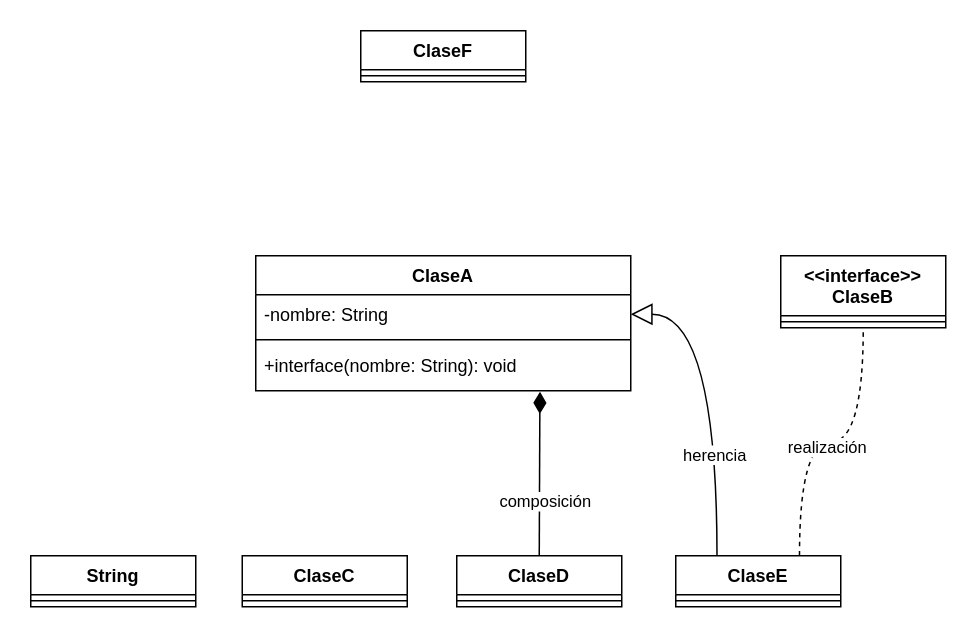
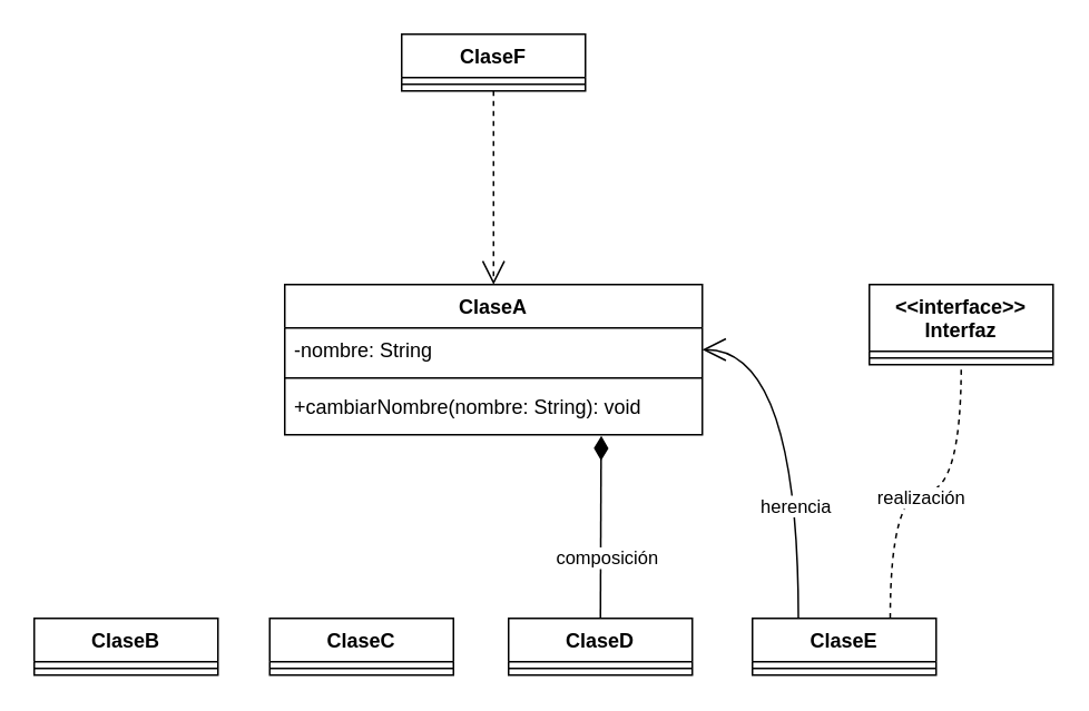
+ <mxCell id="22" style="edgeStyle=orthogonalEdgeStyle;rounded=0;orthogonalLoop=1;jettySize=auto;html=1;dashed=1;endArrow=open;endFill=0;startSize=12;endSize=12;" parent="1" source="23" target="2" edge="1"><mxGeometry relative="1" as="geometry" /></mxCell>
- <mxCell id="18" value="&amp;lt;&amp;lt;interface&amp;gt;&amp;gt;&lt;div&gt;ClaseB&lt;/div&gt;" style="swimlane;fontStyle=1;align=center;verticalAlign=top;childLayout=stackLayout;horizontal=1;startSize=40;horizontalStack=0;resizeParent=1;resizeParentMax=0;resizeLast=0;collapsible=1;marginBottom=0;whiteSpace=wrap;html=1;" parent="1" vertex="1"><mxGeometry x="520" y="170" width="110" height="48" as="geometry" /></mxCell>
+ <mxCell id="18" value="&amp;lt;&amp;lt;interface&amp;gt;&amp;gt;&lt;div&gt;Interfaz&lt;/div&gt;" style="swimlane;fontStyle=1;align=center;verticalAlign=top;childLayout=stackLayout;horizontal=1;startSize=40;horizontalStack=0;resizeParent=1;resizeParentMax=0;resizeLast=0;collapsible=1;marginBottom=0;whiteSpace=wrap;html=1;" parent="1" vertex="1"><mxGeometry x="520" y="170" width="110" height="48" as="geometry" /></mxCell>
- <mxCell id="5" value="+interface(nombre: String): void" style="text;strokeColor=none;fillColor=none;align=left;verticalAlign=top;spacingLeft=4;spacingRight=4;overflow=hidden;rotatable=0;points=[[0,0.5],[1,0.5]];portConstraint=eastwest;whiteSpace=wrap;html=1;" parent="2" vertex="1"><mxGeometry y="60" width="250" height="30" as="geometry" /></mxCell>
+ <mxCell id="5" value="+cambiarNombre(nombre: String): void" style="text;strokeColor=none;fillColor=none;align=left;verticalAlign=top;spacingLeft=4;spacingRight=4;overflow=hidden;rotatable=0;points=[[0,0.5],[1,0.5]];portConstraint=eastwest;whiteSpace=wrap;html=1;" parent="2" vertex="1"><mxGeometry y="60" width="250" height="30" as="geometry" /></mxCell>
- <mxCell id="12" style="edgeStyle=orthogonalEdgeStyle;rounded=0;orthogonalLoop=1;jettySize=auto;html=1;entryX=1;entryY=0.5;entryDx=0;entryDy=0;curved=1;endArrow=block;endFill=0;startSize=12;endSize=12;exitX=0.25;exitY=0;exitDx=0;exitDy=0;" parent="1" source="14" target="3" edge="1"><mxGeometry relative="1" as="geometry" /></mxCell>
+ <mxCell id="12" style="edgeStyle=orthogonalEdgeStyle;rounded=0;orthogonalLoop=1;jettySize=auto;html=1;entryX=1;entryY=0.5;entryDx=0;entryDy=0;curved=1;endArrow=open;endFill=0;startSize=12;endSize=12;exitX=0.25;exitY=0;exitDx=0;exitDy=0;" parent="1" source="14" target="3" edge="1"><mxGeometry relative="1" as="geometry" /></mxCell>
- <mxCell id="6" value="String" style="swimlane;fontStyle=1;align=center;verticalAlign=top;childLayout=stackLayout;horizontal=1;startSize=26;horizontalStack=0;resizeParent=1;resizeParentMax=0;resizeLast=0;collapsible=1;marginBottom=0;whiteSpace=wrap;html=1;" parent="1" vertex="1"><mxGeometry x="20" y="370" width="110" height="34" as="geometry" /></mxCell>
+ <mxCell id="6" value="ClaseB" style="swimlane;fontStyle=1;align=center;verticalAlign=top;childLayout=stackLayout;horizontal=1;startSize=26;horizontalStack=0;resizeParent=1;resizeParentMax=0;resizeLast=0;collapsible=1;marginBottom=0;whiteSpace=wrap;html=1;" parent="1" vertex="1"><mxGeometry x="20" y="370" width="110" height="34" as="geometry" /></mxCell>
